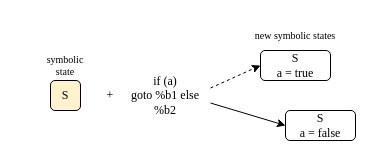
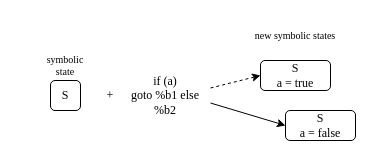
- <mxCell id="4" value="S&lt;br&gt;a = true" style="rounded=1;whiteSpace=wrap;html=1;fontFamily=Fira Mono;movable=1;resizable=1;rotatable=1;deletable=1;editable=1;locked=0;connectable=1;" vertex="1" parent="1"><mxGeometry x="260" y="50" width="70" height="30" as="geometry" /></mxCell>
+ <mxCell id="4" value="S&lt;br&gt;a = true" style="rounded=1;whiteSpace=wrap;html=1;fontFamily=Fira Mono;movable=1;resizable=1;rotatable=1;deletable=1;editable=1;locked=0;connectable=1;" vertex="1" parent="1"><mxGeometry x="260" y="60" width="70" height="30" as="geometry" /></mxCell>
- <mxCell id="2" value="S" style="rounded=1;whiteSpace=wrap;html=1;fontFamily=Fira Mono;movable=1;resizable=1;rotatable=1;deletable=1;editable=1;locked=0;connectable=1;fillColor=#fff2cc;" vertex="1" parent="1"><mxGeometry x="50" y="80" width="30" height="30" as="geometry" /></mxCell>
+ <mxCell id="2" value="S" style="rounded=1;whiteSpace=wrap;html=1;fontFamily=Fira Mono;movable=1;resizable=1;rotatable=1;deletable=1;editable=1;locked=0;connectable=1;" vertex="1" parent="1"><mxGeometry x="50" y="80" width="30" height="30" as="geometry" /></mxCell>
